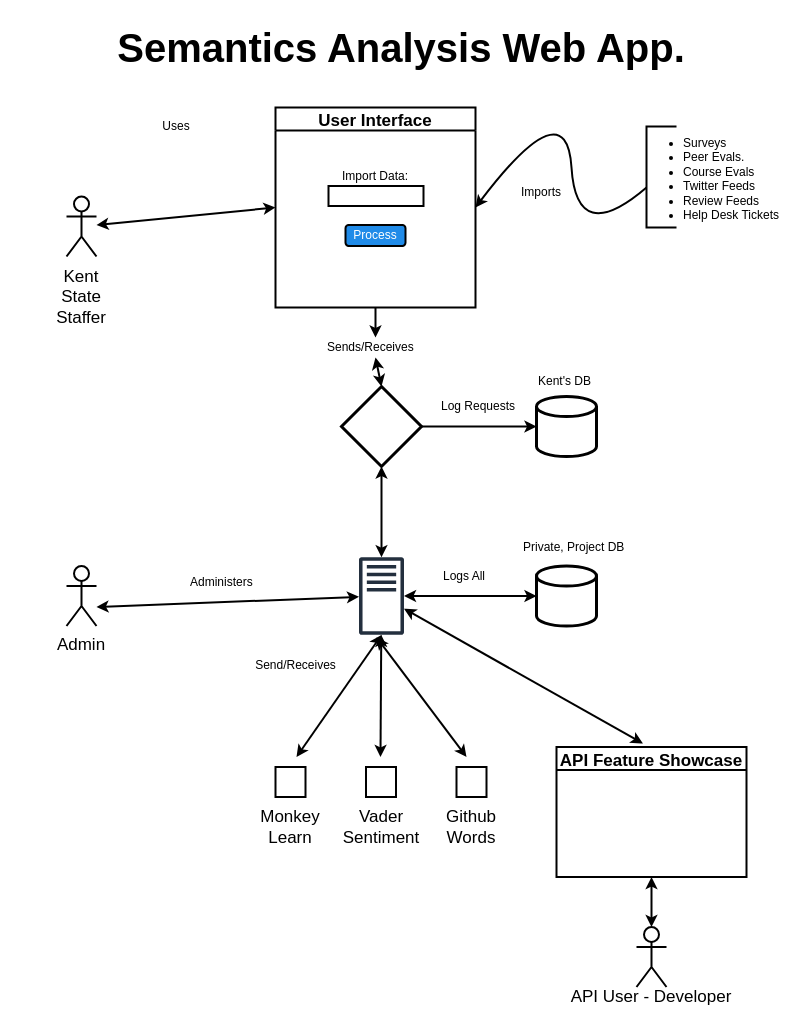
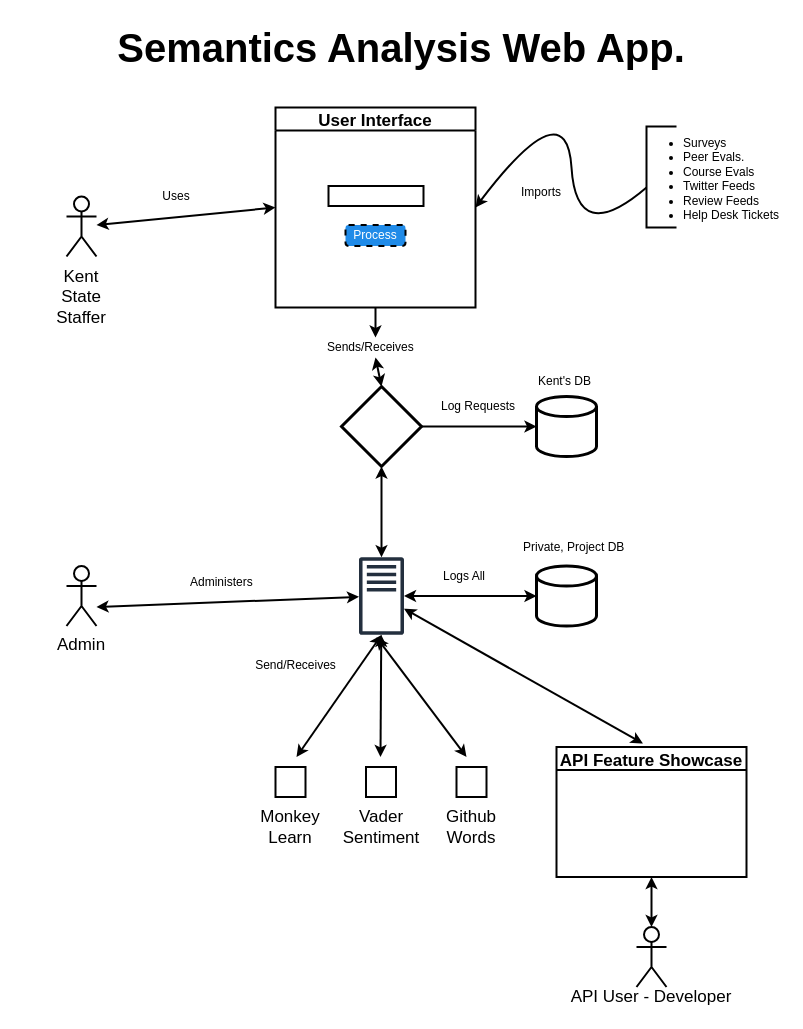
- <mxCell id="39" value="Uses" style="text;html=1;strokeColor=none;fillColor=none;align=center;verticalAlign=middle;whiteSpace=wrap;rounded=0;fontSize=12;" vertex="1" parent="30"><mxGeometry x="95" y="8.5" width="40" height="20" as="geometry" /></mxCell>
+ <mxCell id="39" value="Uses" style="text;html=1;strokeColor=none;fillColor=none;align=center;verticalAlign=middle;whiteSpace=wrap;rounded=0;fontSize=12;" vertex="1" parent="30"><mxGeometry x="95" y="78.5" width="40" height="20" as="geometry" /></mxCell>
- <mxCell id="37" value="Import Data:" style="text;html=1;strokeColor=none;fillColor=none;align=center;verticalAlign=middle;whiteSpace=wrap;rounded=0;fontSize=12;" vertex="1" parent="35"><mxGeometry width="100" height="20" as="geometry" /></mxCell>
- <mxCell id="38" value="&lt;font color=&quot;#ffffff&quot;&gt;Process&lt;/font&gt;" style="rounded=1;whiteSpace=wrap;html=1;strokeWidth=2;fontSize=12;fillColor=#208BE8;" vertex="1" parent="35"><mxGeometry x="20" y="59" width="60" height="21" as="geometry" /></mxCell>
+ <mxCell id="38" value="&lt;font color=&quot;#ffffff&quot;&gt;Process&lt;/font&gt;" style="rounded=1;whiteSpace=wrap;html=1;strokeWidth=2;fontSize=12;fillColor=#208BE8;dashed=1;" vertex="1" parent="35"><mxGeometry x="20" y="59" width="60" height="21" as="geometry" /></mxCell>
